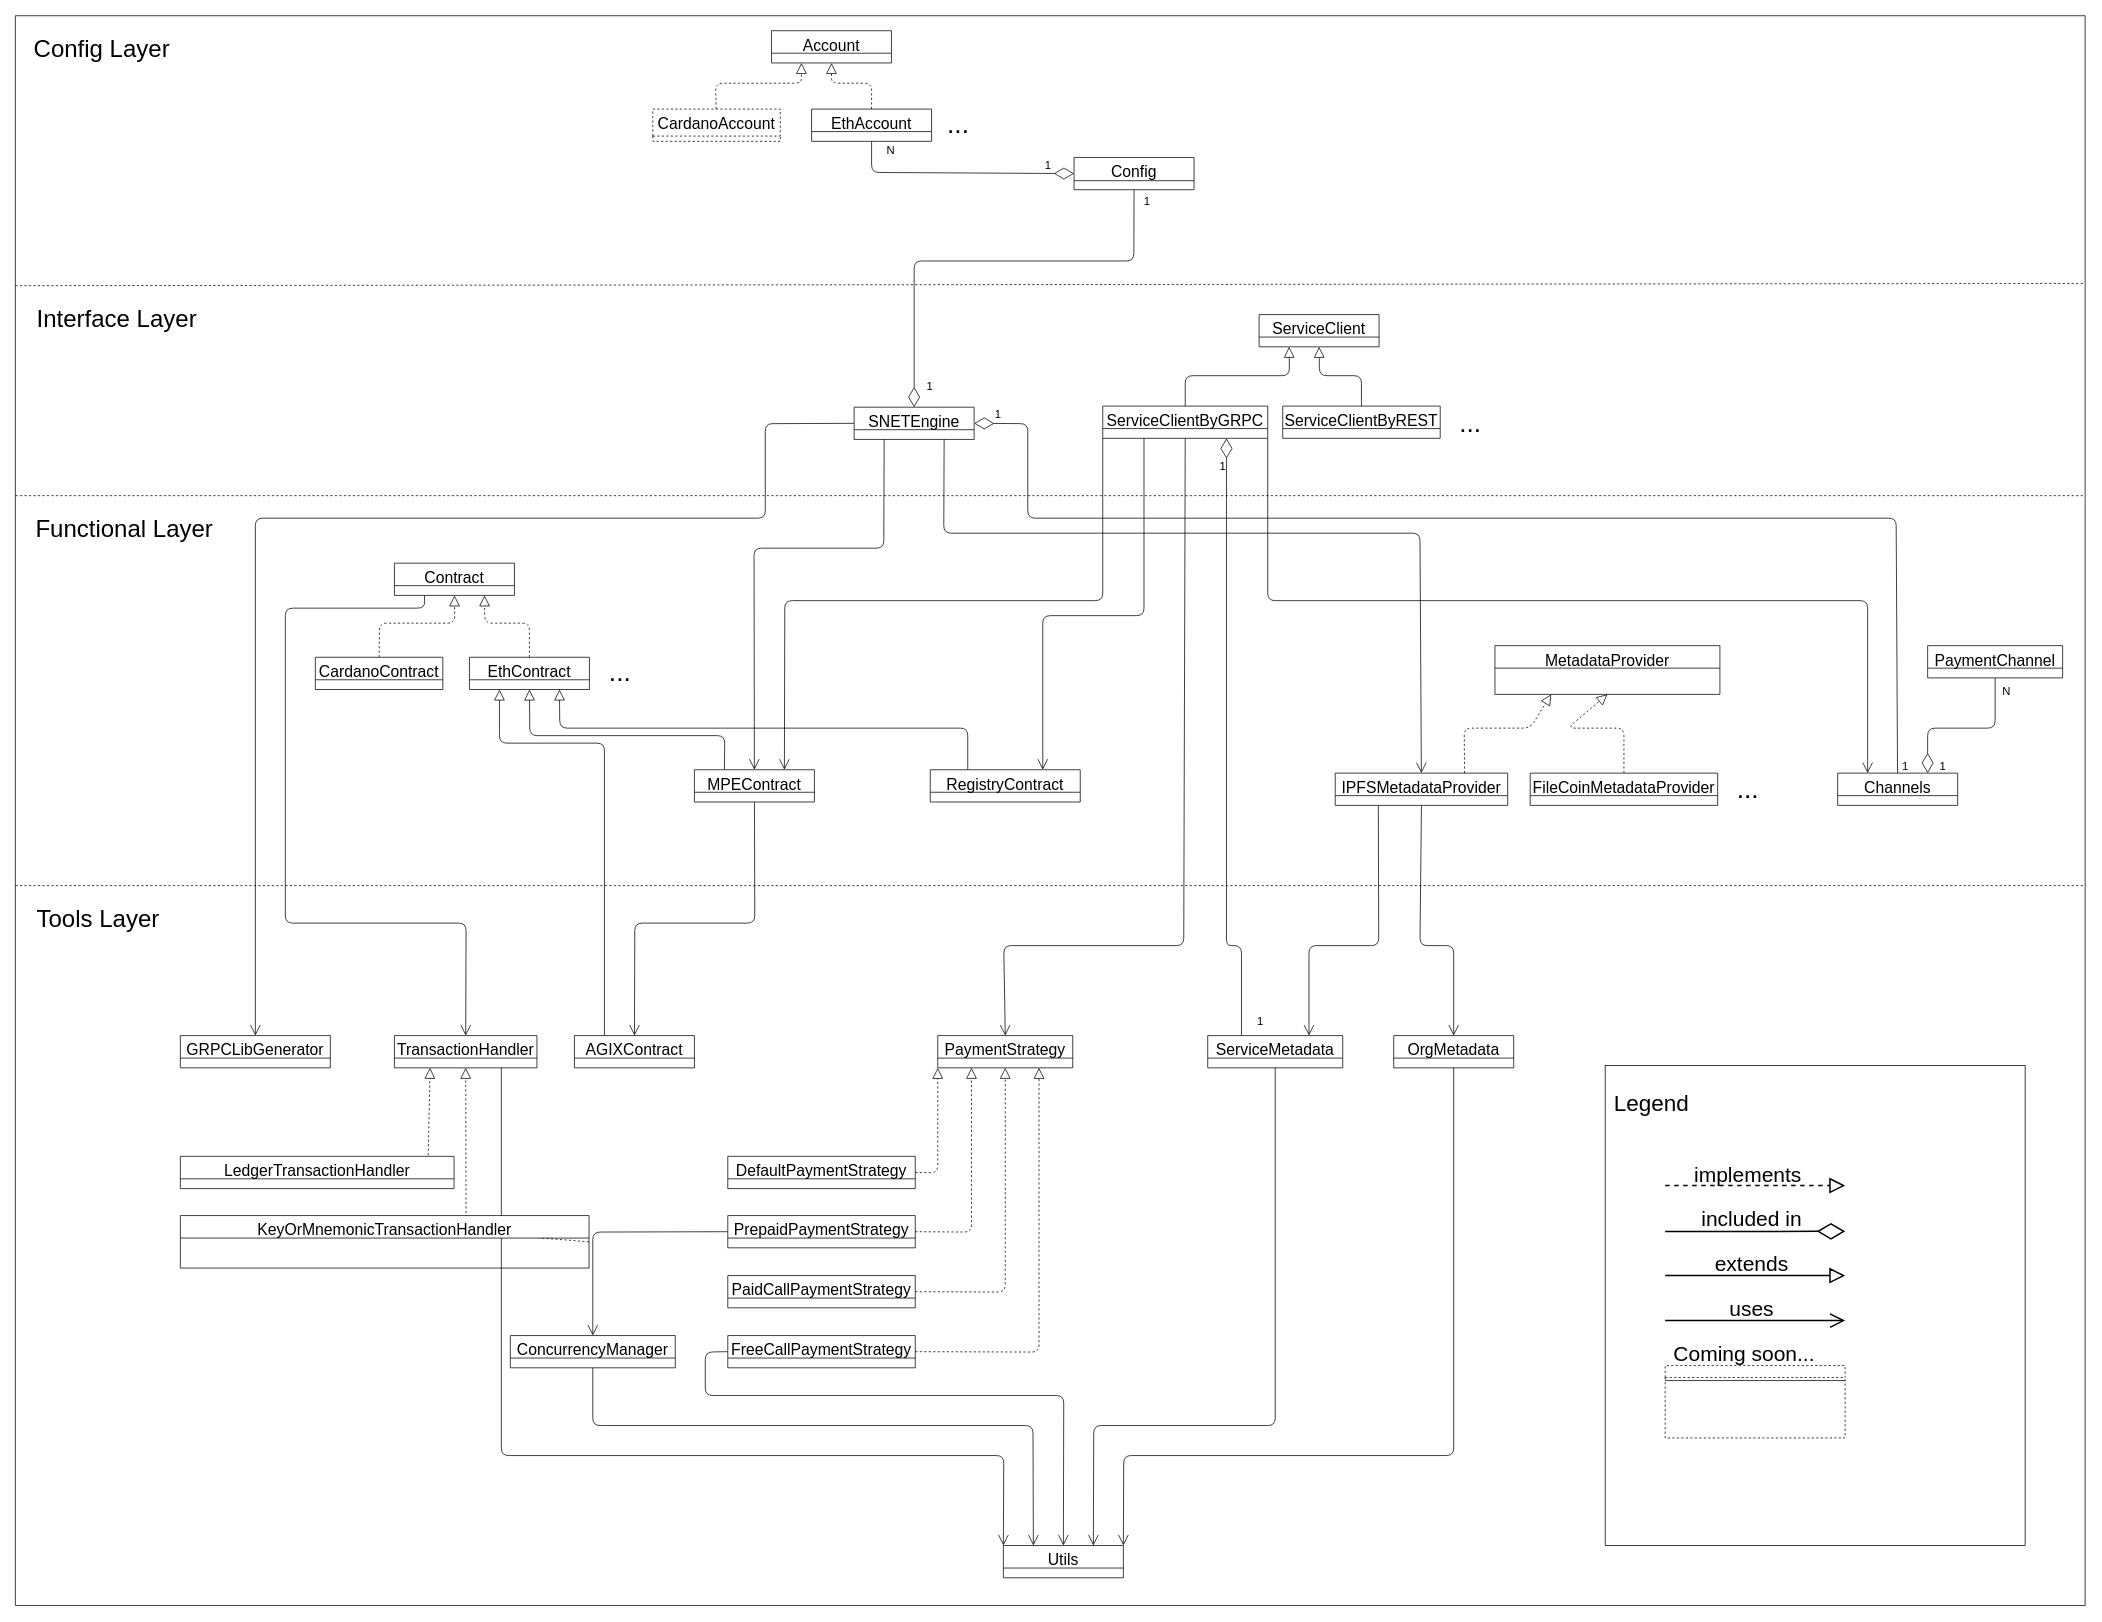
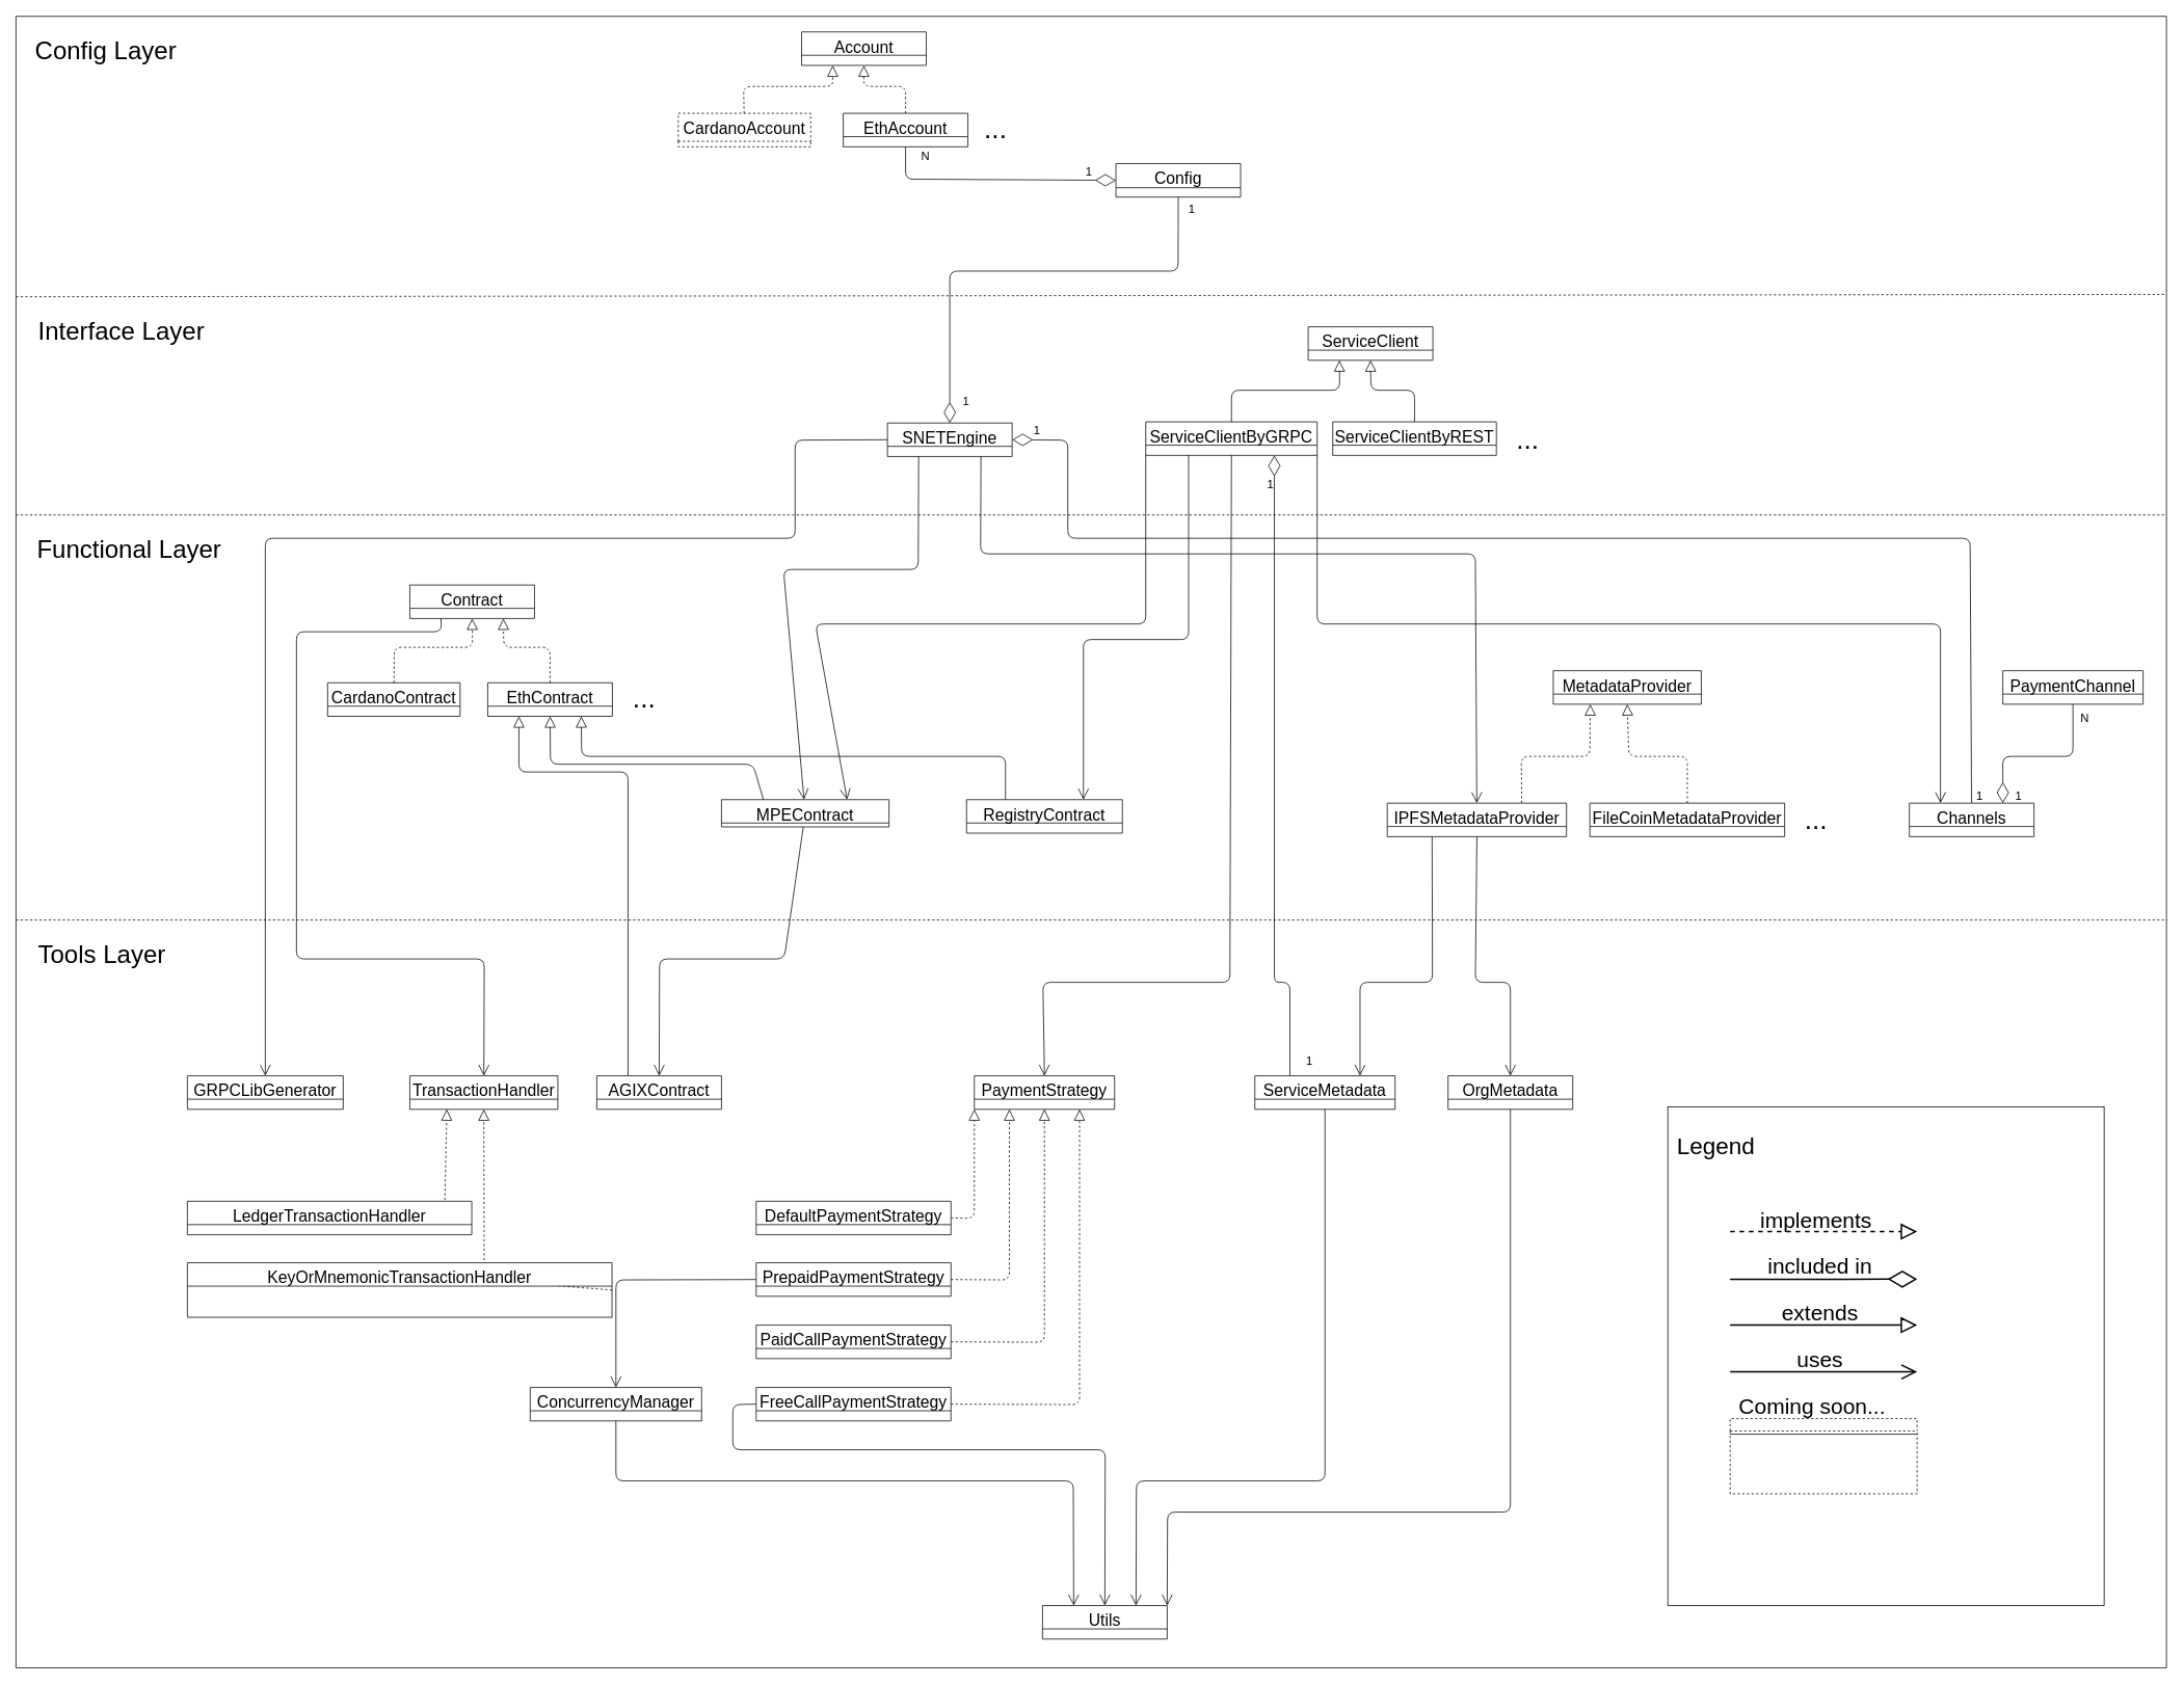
- <mxCell id="61" value="MetadataProvider" style="swimlane;fontStyle=0;align=center;verticalAlign=top;childLayout=stackLayout;horizontal=1;startSize=30;horizontalStack=0;resizeParent=1;resizeLast=0;collapsible=1;marginBottom=0;rounded=0;shadow=0;strokeWidth=1;fontSize=21;" parent="1" vertex="1"><mxGeometry x="1993" y="860" width="300" height="65" as="geometry"><mxRectangle x="550" y="140" width="160" height="26" as="alternateBounds" /></mxGeometry></mxCell>
+ <mxCell id="61" value="MetadataProvider" style="swimlane;fontStyle=0;align=center;verticalAlign=top;childLayout=stackLayout;horizontal=1;startSize=30;horizontalStack=0;resizeParent=1;resizeLast=0;collapsible=1;marginBottom=0;rounded=0;shadow=0;strokeWidth=1;fontSize=21;" parent="1" vertex="1"><mxGeometry x="1993" y="860" width="190" height="43" as="geometry"><mxRectangle x="550" y="140" width="160" height="26" as="alternateBounds" /></mxGeometry></mxCell>
- <mxCell id="23" value="MPEContract" style="swimlane;fontStyle=0;align=center;verticalAlign=top;childLayout=stackLayout;horizontal=1;startSize=30;horizontalStack=0;resizeParent=1;resizeLast=0;collapsible=1;marginBottom=0;rounded=0;shadow=0;strokeWidth=1;fontSize=21;" parent="1" vertex="1"><mxGeometry x="925.5" y="1025.5" width="160" height="43" as="geometry"><mxRectangle x="550" y="140" width="160" height="26" as="alternateBounds" /></mxGeometry></mxCell>
+ <mxCell id="23" value="MPEContract" style="swimlane;fontStyle=0;align=center;verticalAlign=top;childLayout=stackLayout;horizontal=1;startSize=30;horizontalStack=0;resizeParent=1;resizeLast=0;collapsible=1;marginBottom=0;rounded=0;shadow=0;strokeWidth=1;fontSize=21;" parent="1" vertex="1"><mxGeometry x="925.5" y="1025.5" width="215" height="35" as="geometry"><mxRectangle x="550" y="140" width="160" height="26" as="alternateBounds" /></mxGeometry></mxCell>
- <mxCell id="100" style="endArrow=open;endFill=1;endSize=12;html=1;fontSize=15;exitX=0.75;exitY=1;exitDx=0;exitDy=0;entryX=0;entryY=0;entryDx=0;entryDy=0;" parent="1" source="101" target="99" edge="1"><mxGeometry relative="1" as="geometry"><Array as="points"><mxPoint x="668" y="1940" /><mxPoint x="1338" y="1940" /></Array></mxGeometry></mxCell>
